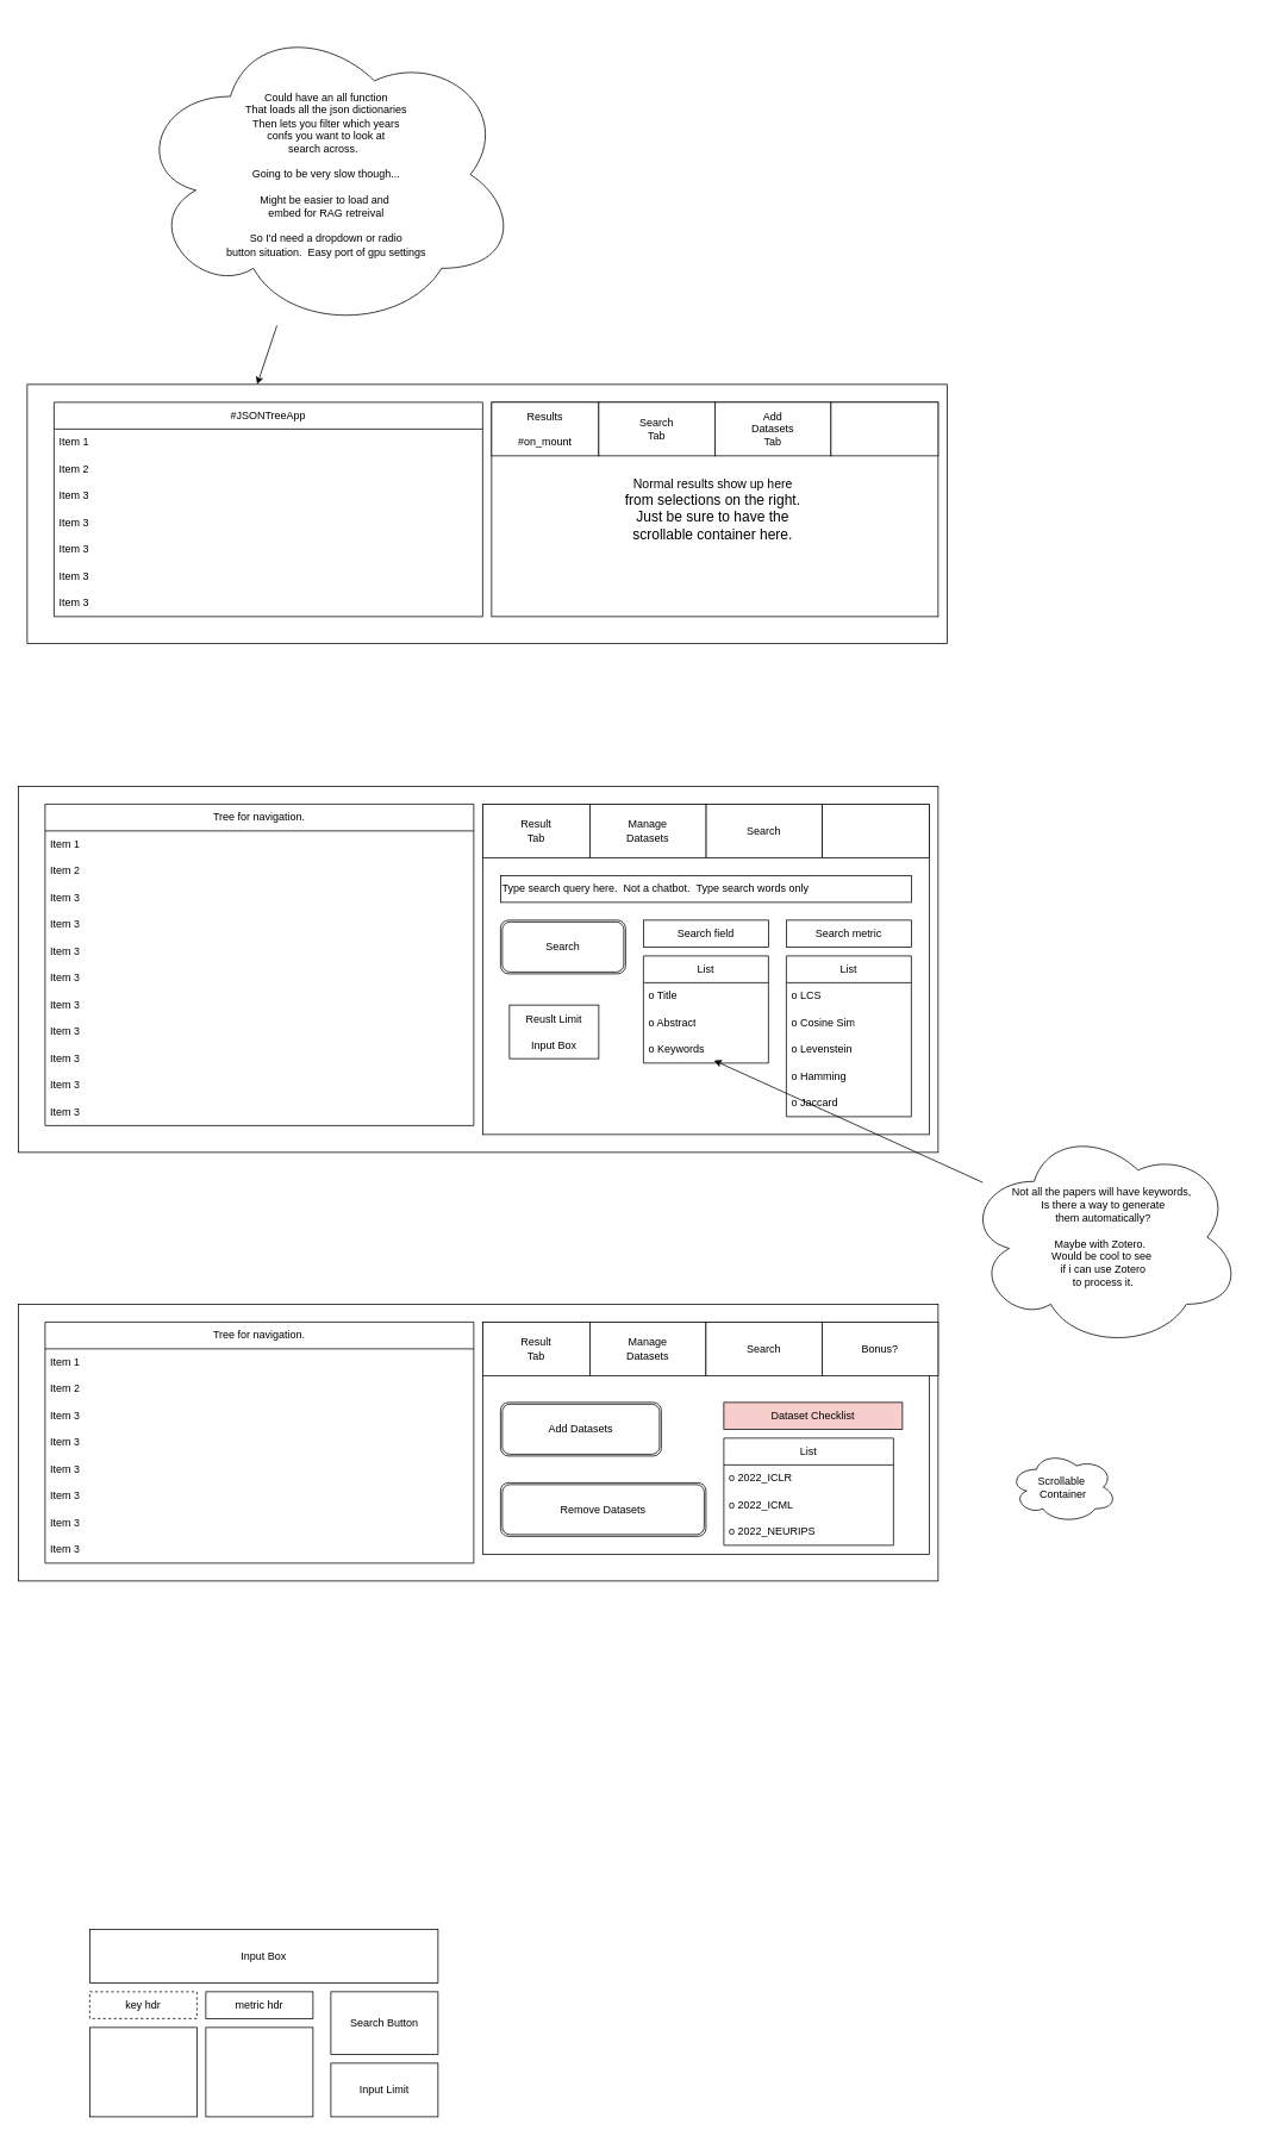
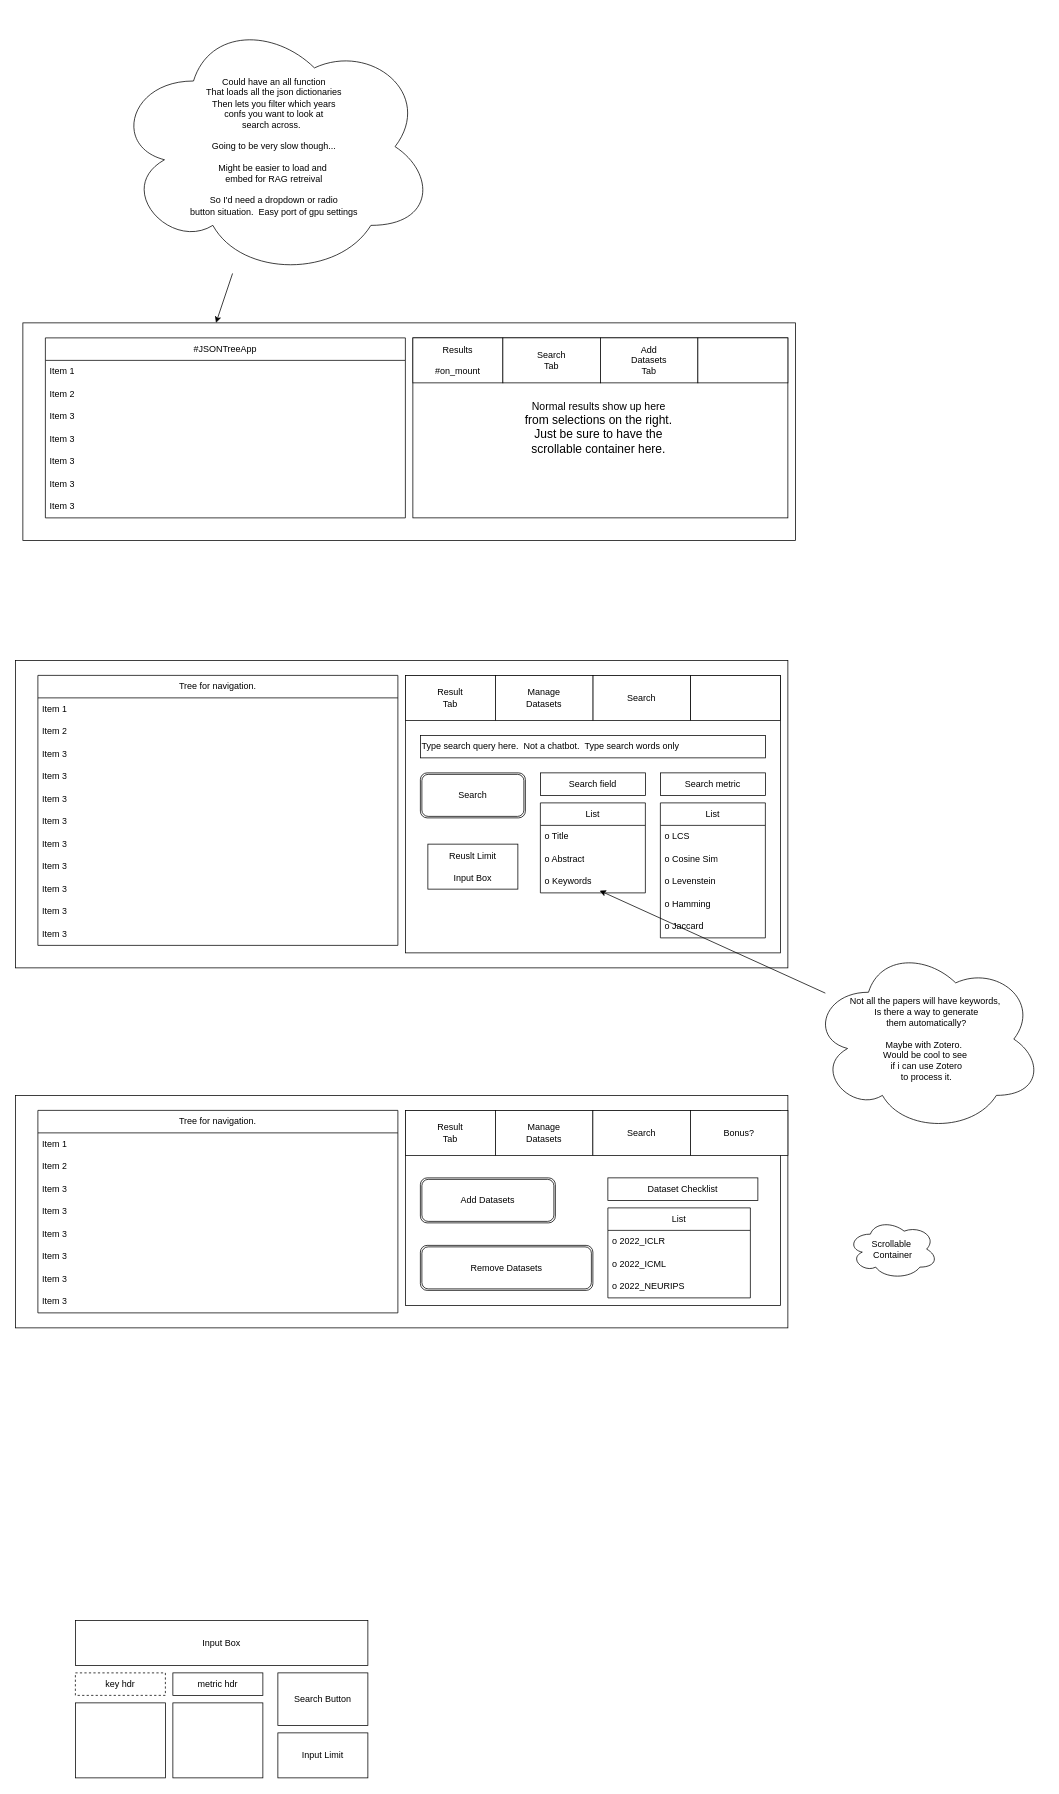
- <mxCell id="75" value="Reuslt Limit&lt;br&gt;&lt;br&gt;Input Box" style="rounded=0;whiteSpace=wrap;html=1;" parent="1" vertex="1"><mxGeometry x="570" y="1125" width="100" height="60" as="geometry" /></mxCell>
+ <mxCell id="75" value="Reuslt Limit&lt;br&gt;&lt;br&gt;Input Box" style="rounded=0;whiteSpace=wrap;html=1;" parent="1" vertex="1"><mxGeometry x="570" y="1125" width="120" height="60" as="geometry" /></mxCell>
- <mxCell id="57" value="Dataset Checklist" style="rounded=0;whiteSpace=wrap;html=1;fillColor=#f8cecc;" parent="1" vertex="1"><mxGeometry x="810" y="1570" width="200" height="30" as="geometry" /></mxCell>
+ <mxCell id="57" value="Dataset Checklist" style="rounded=0;whiteSpace=wrap;html=1;" parent="1" vertex="1"><mxGeometry x="810" y="1570" width="200" height="30" as="geometry" /></mxCell>
